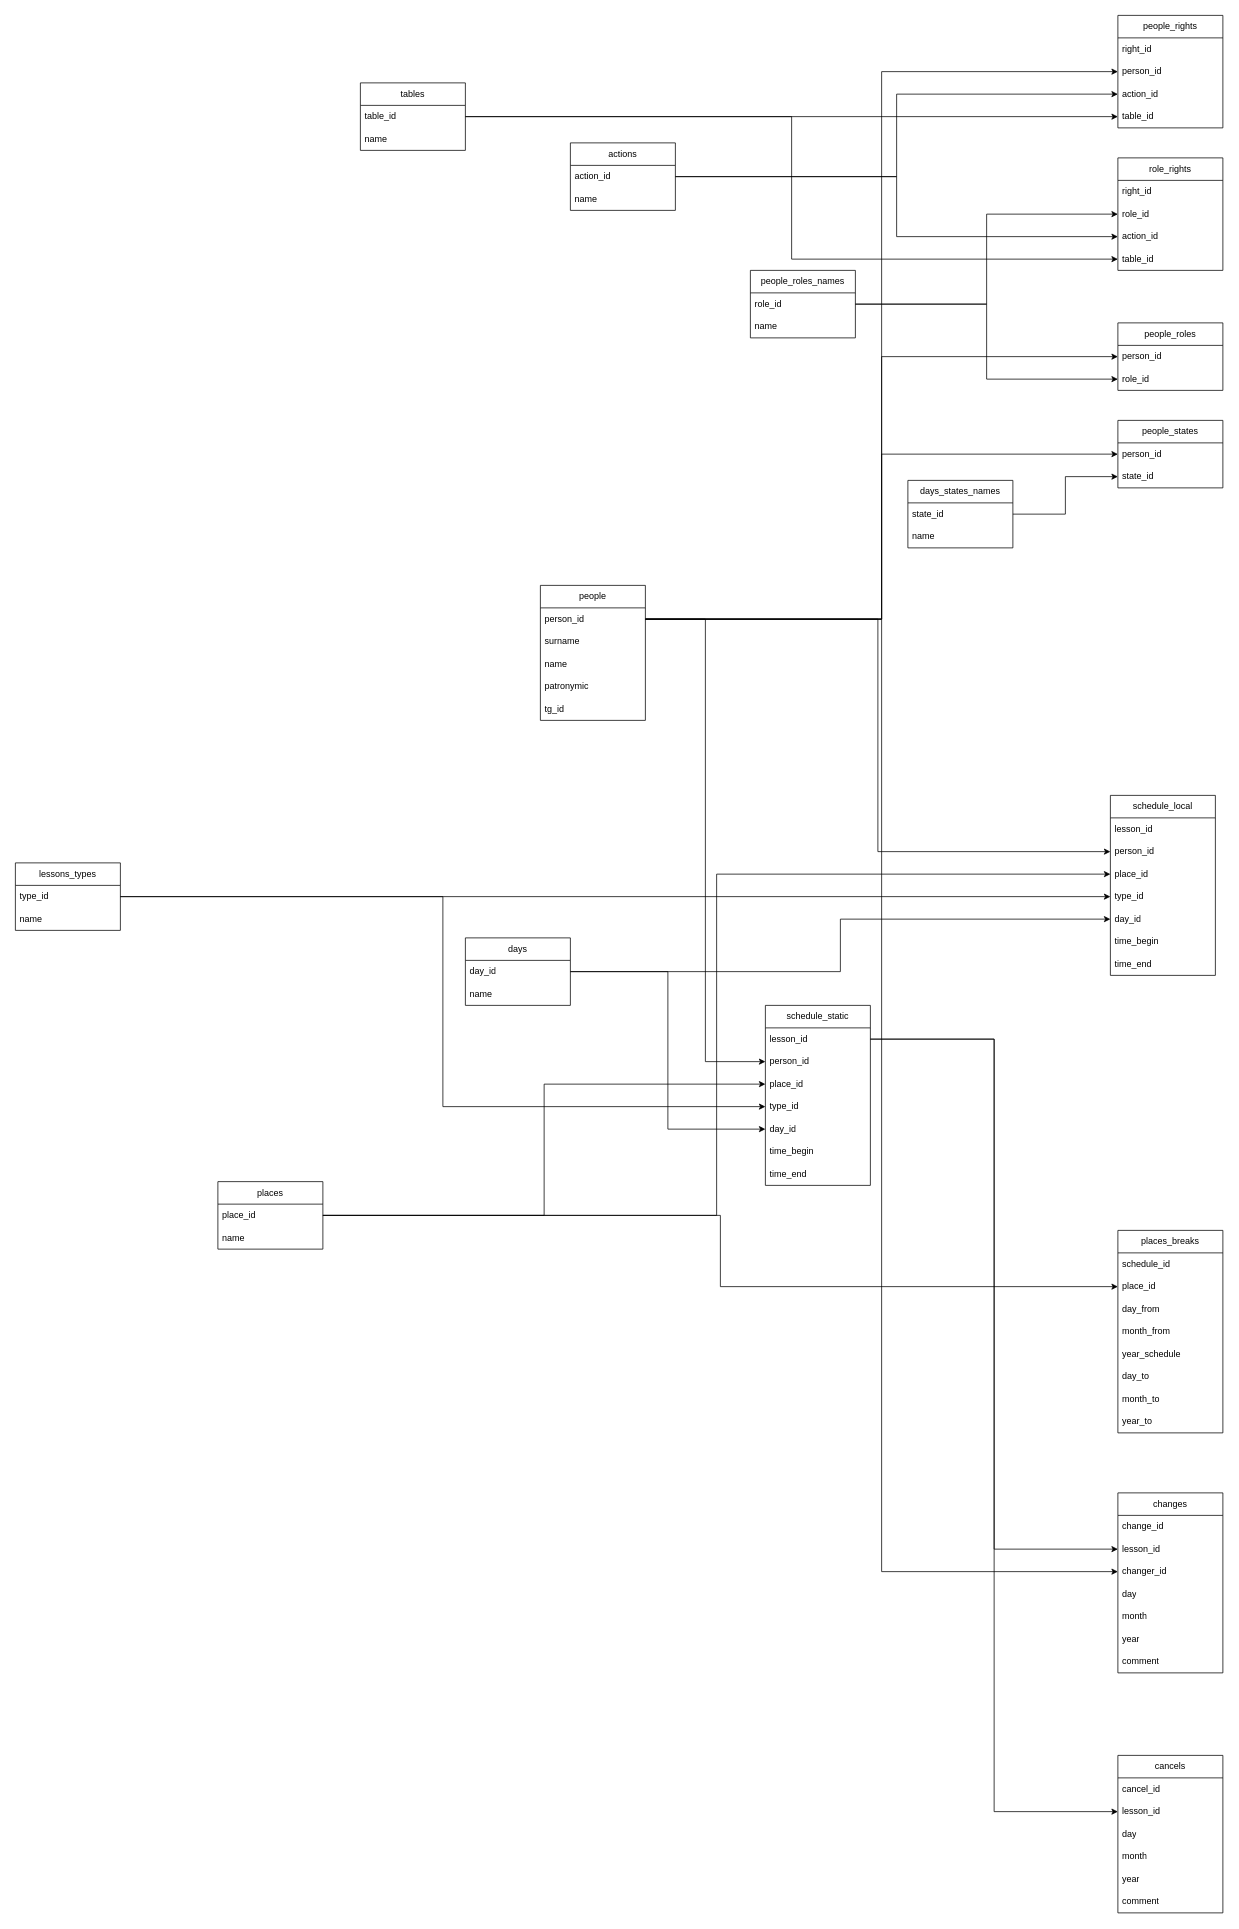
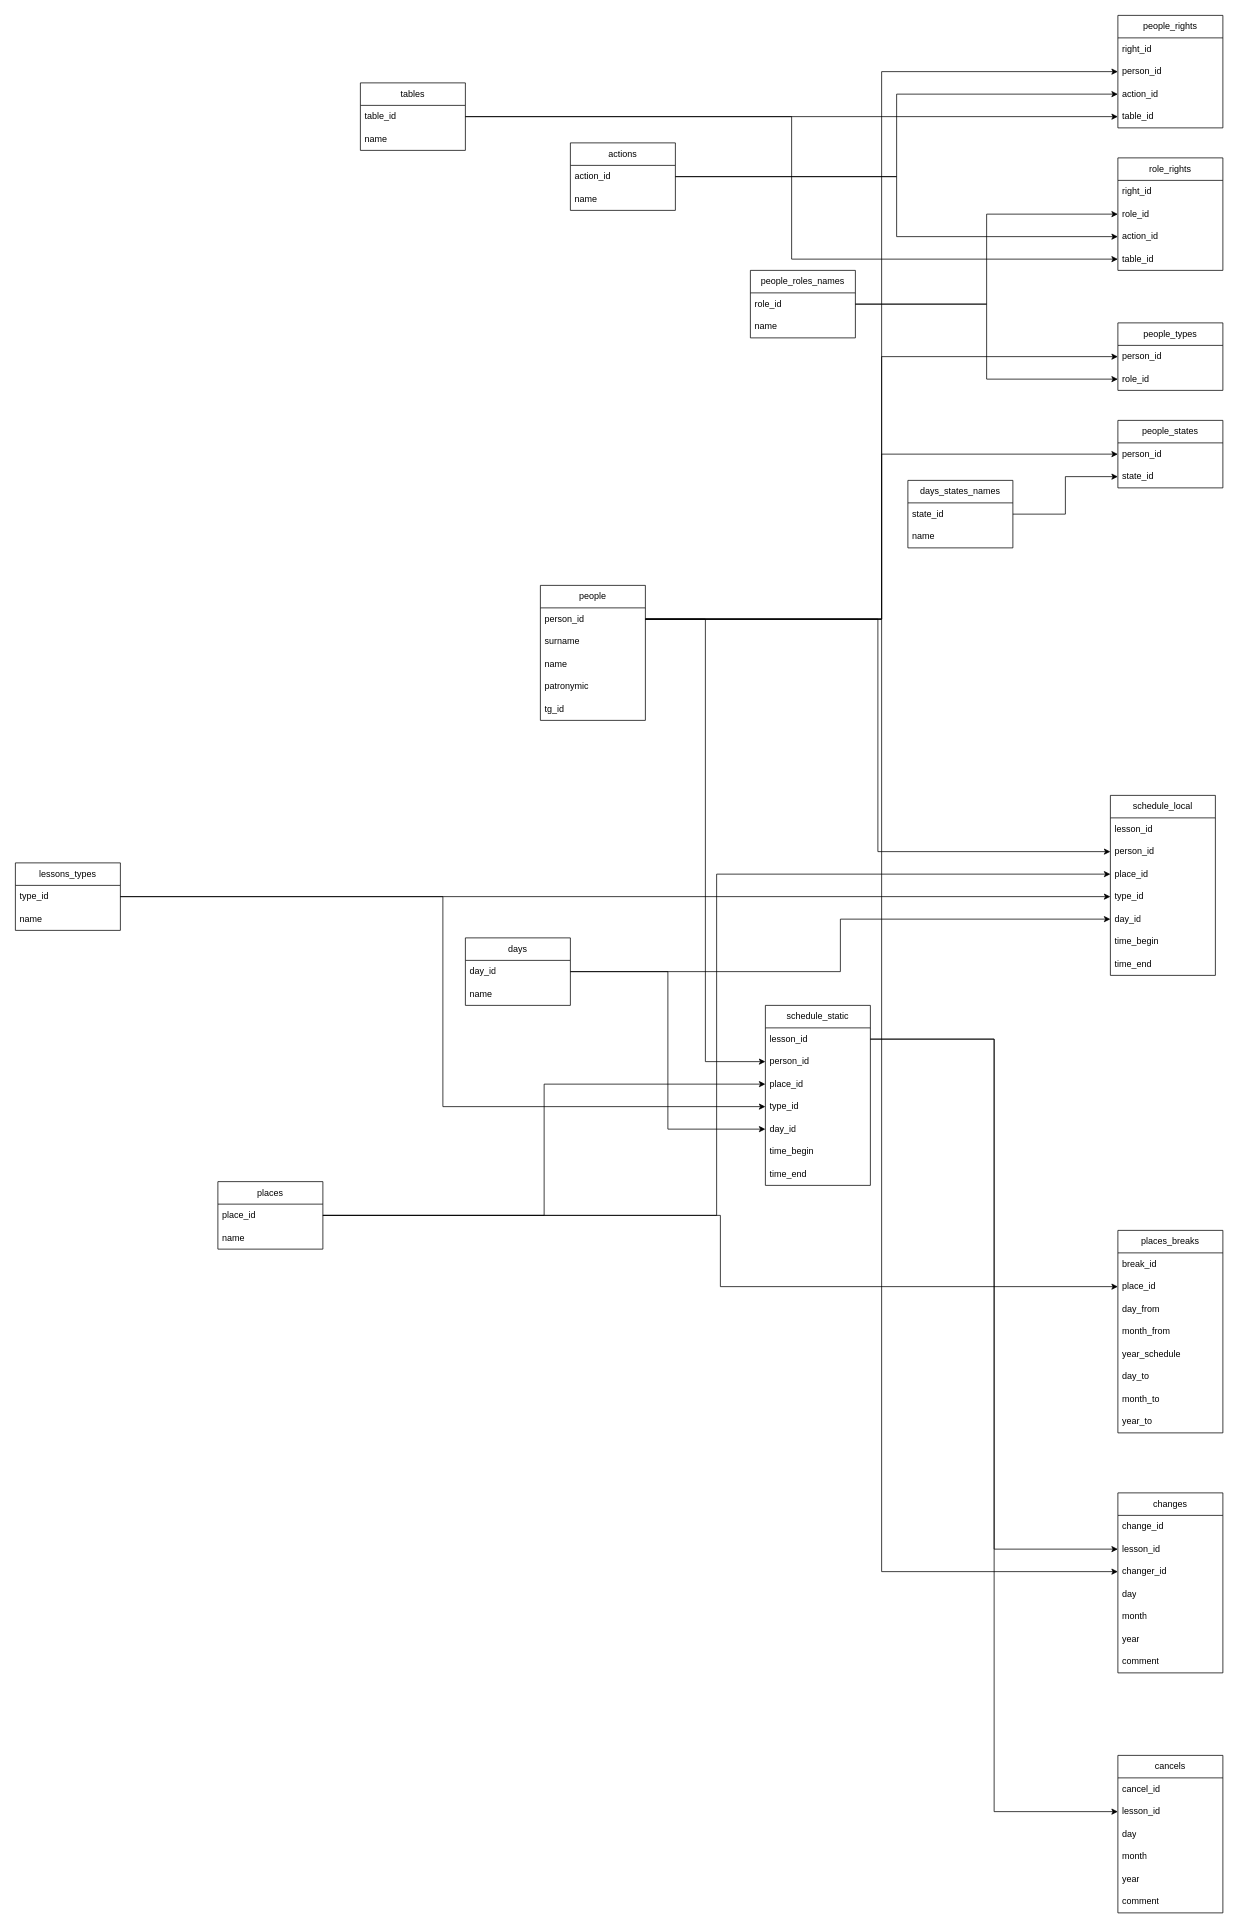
- <mxCell id="31" value="people_roles" style="swimlane;fontStyle=0;childLayout=stackLayout;horizontal=1;startSize=30;horizontalStack=0;resizeParent=1;resizeParentMax=0;resizeLast=0;collapsible=1;marginBottom=0;whiteSpace=wrap;html=1;" parent="1" vertex="1"><mxGeometry x="1490" y="430" width="140" height="90" as="geometry" /></mxCell>
+ <mxCell id="31" value="people_types" style="swimlane;fontStyle=0;childLayout=stackLayout;horizontal=1;startSize=30;horizontalStack=0;resizeParent=1;resizeParentMax=0;resizeLast=0;collapsible=1;marginBottom=0;whiteSpace=wrap;html=1;" parent="1" vertex="1"><mxGeometry x="1490" y="430" width="140" height="90" as="geometry" /></mxCell>
- <mxCell id="68" value="schedule_id" style="text;strokeColor=none;fillColor=none;align=left;verticalAlign=middle;spacingLeft=4;spacingRight=4;overflow=hidden;points=[[0,0.5],[1,0.5]];portConstraint=eastwest;rotatable=0;whiteSpace=wrap;html=1;" parent="67" vertex="1"><mxGeometry y="30" width="140" height="30" as="geometry" /></mxCell>
+ <mxCell id="68" value="break_id" style="text;strokeColor=none;fillColor=none;align=left;verticalAlign=middle;spacingLeft=4;spacingRight=4;overflow=hidden;points=[[0,0.5],[1,0.5]];portConstraint=eastwest;rotatable=0;whiteSpace=wrap;html=1;" parent="67" vertex="1"><mxGeometry y="30" width="140" height="30" as="geometry" /></mxCell>
